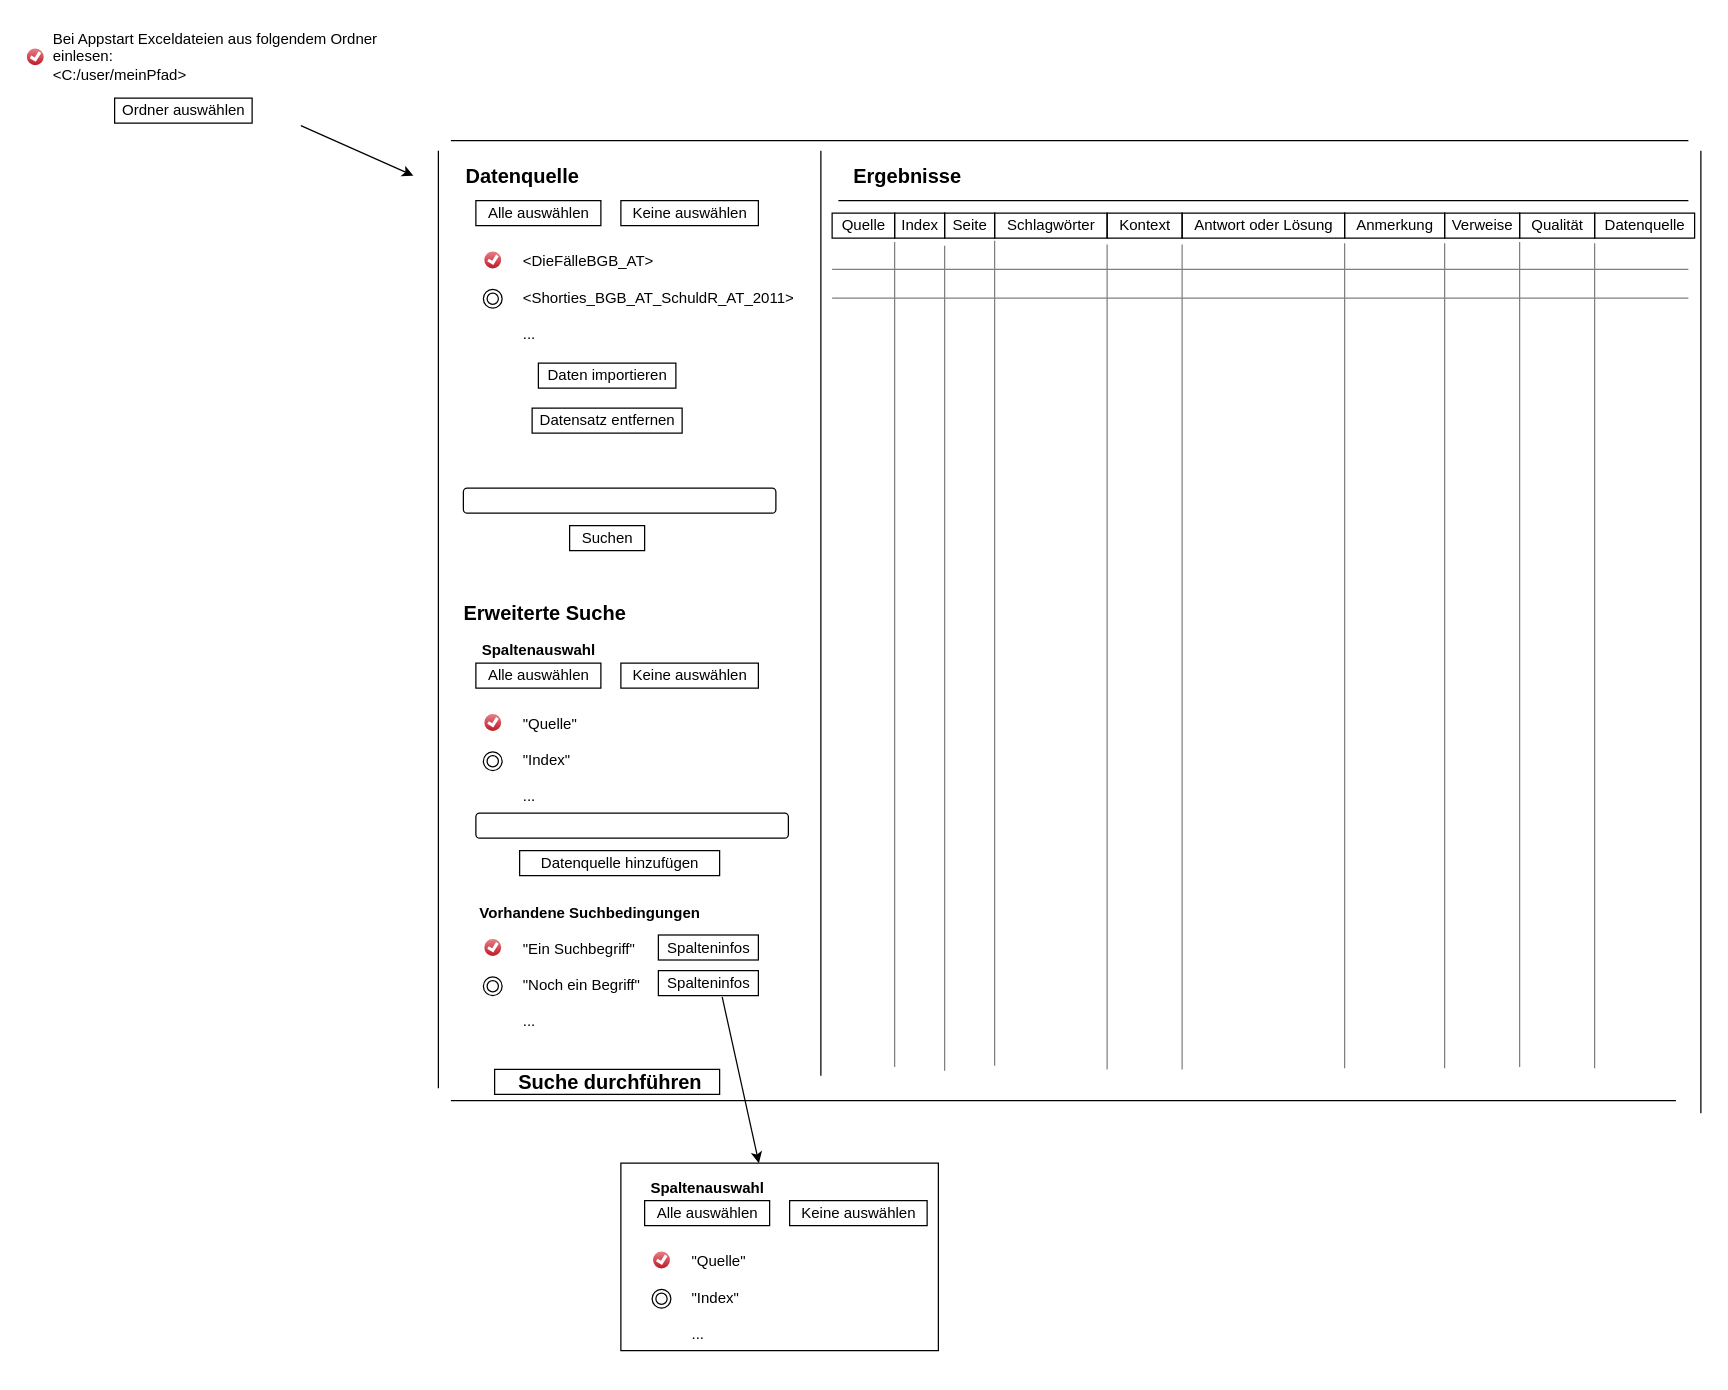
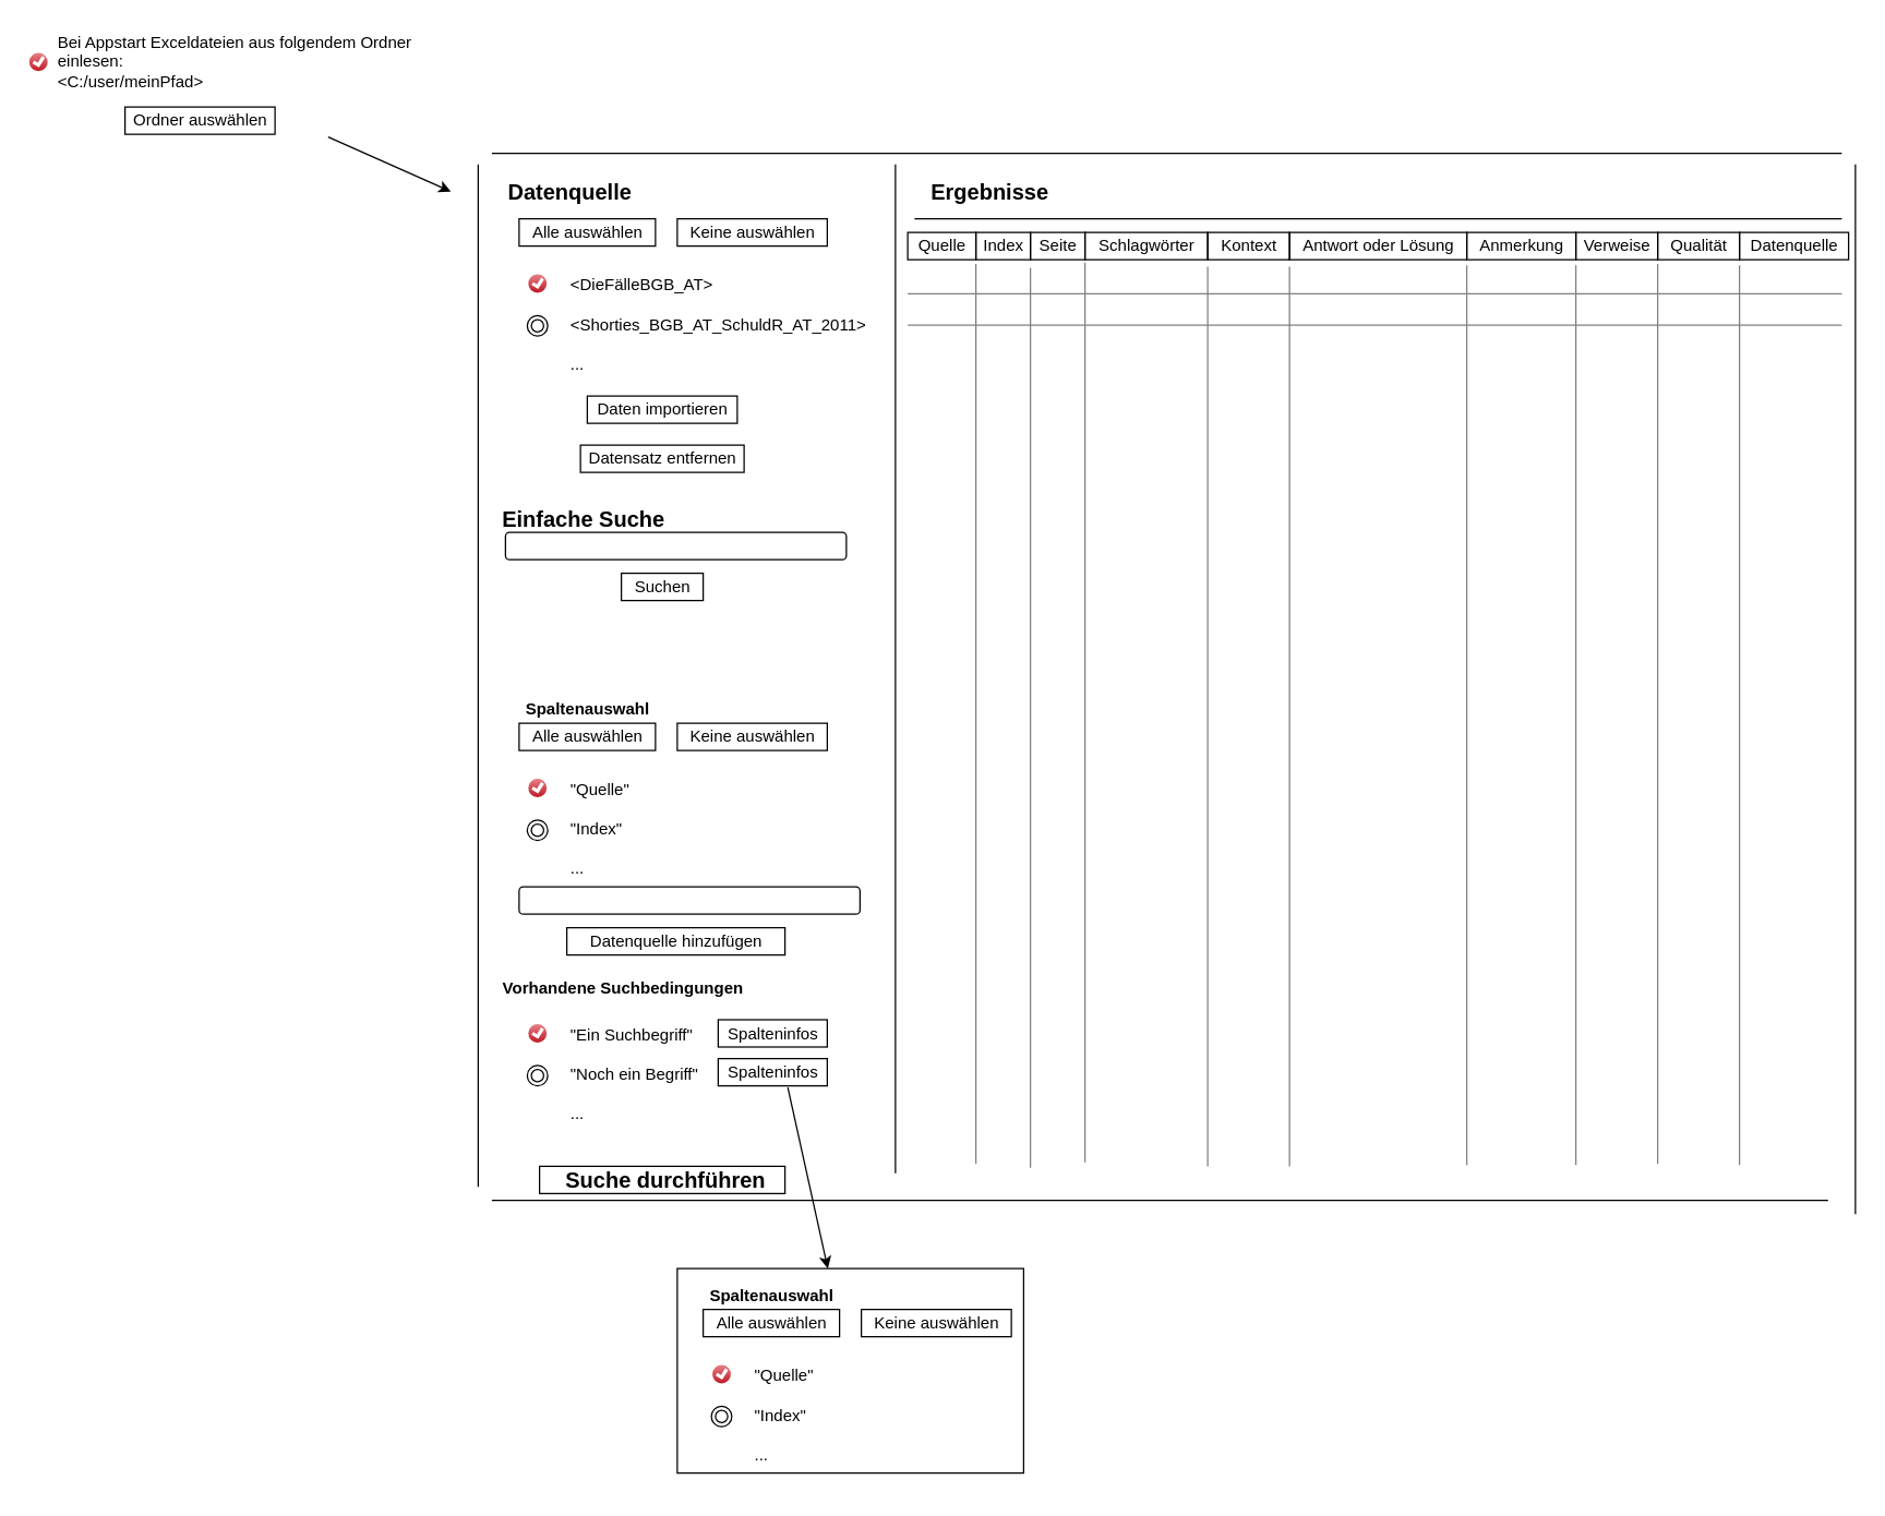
+ <mxCell id="9" value="Einfache Suche" style="text;html=1;align=center;verticalAlign=middle;resizable=0;points=[];autosize=1;fontStyle=1;fontSize=16;" parent="1" vertex="1"><mxGeometry x="362" y="370" width="130" height="20" as="geometry" /></mxCell>
- <mxCell id="14" value="Erweiterte Suche" style="text;html=1;align=center;verticalAlign=middle;resizable=0;points=[];autosize=1;fontStyle=1;fontSize=16;" parent="1" vertex="1"><mxGeometry y="480" width="150" height="20" as="geometry" x="360" /></mxCell>
- <mxCell id="23" value="Vorhandene Suchbedingungen" style="text;html=1;align=center;verticalAlign=middle;resizable=0;points=[];autosize=1;fontStyle=1" parent="1" vertex="1"><mxGeometry x="376" y="720" width="190" height="20" as="geometry" /></mxCell>
+ <mxCell id="23" value="Vorhandene Suchbedingungen" style="text;html=1;align=center;verticalAlign=middle;resizable=0;points=[];autosize=1;fontStyle=1" parent="1" vertex="1"><mxGeometry x="361" y="715" width="190" height="20" as="geometry" /></mxCell>
